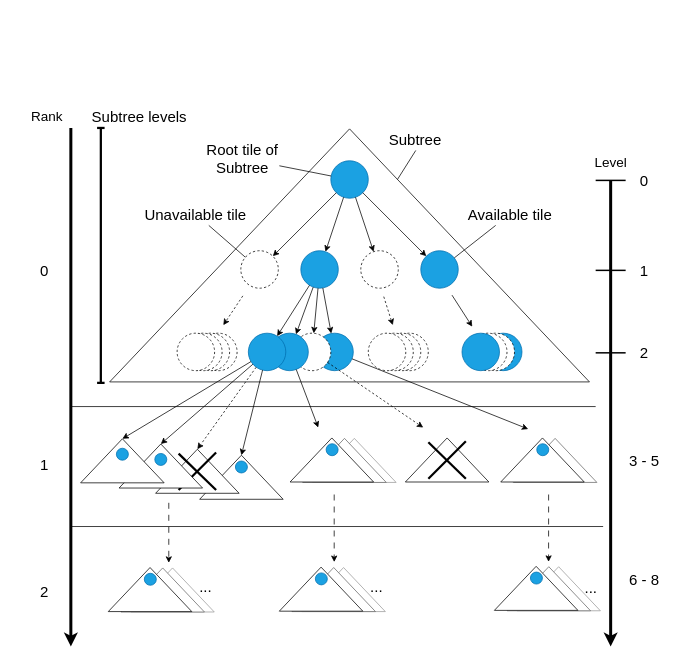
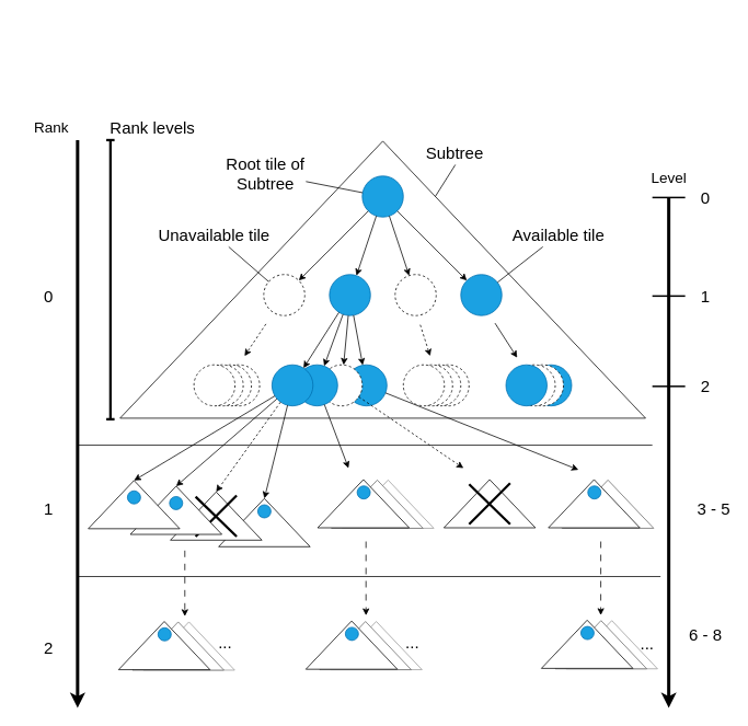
- <mxCell id="105" value="&lt;span style=&quot;font-size: 20px;&quot;&gt;Subtree levels&lt;/span&gt;" style="text;html=1;align=center;verticalAlign=middle;whiteSpace=wrap;rounded=0;" parent="1" vertex="1"><mxGeometry x="104.74" y="140" width="161" height="30" as="geometry" /></mxCell>
+ <mxCell id="105" value="&lt;span style=&quot;font-size: 20px;&quot;&gt;Rank levels&lt;/span&gt;" style="text;html=1;align=center;verticalAlign=middle;whiteSpace=wrap;rounded=0;" parent="1" vertex="1"><mxGeometry x="104.74" y="140" width="161" height="30" as="geometry" /></mxCell>
- <mxCell id="84" value="&lt;font style=&quot;font-size: 20px;&quot;&gt;3 - 5&lt;/font&gt;" style="text;html=1;align=center;verticalAlign=middle;whiteSpace=wrap;rounded=0;" parent="1" vertex="1"><mxGeometry x="829" y="593.97" width="60" height="40" as="geometry" /></mxCell>
+ <mxCell id="84" value="&lt;font style=&quot;font-size: 20px;&quot;&gt;3 - 5&lt;/font&gt;" style="text;html=1;align=center;verticalAlign=middle;whiteSpace=wrap;rounded=0;" parent="1" vertex="1"><mxGeometry x="839" y="598.97" width="60" height="40" as="geometry" /></mxCell>
